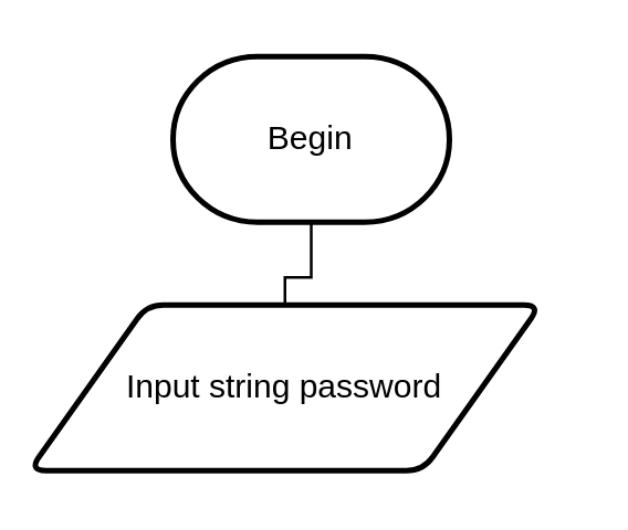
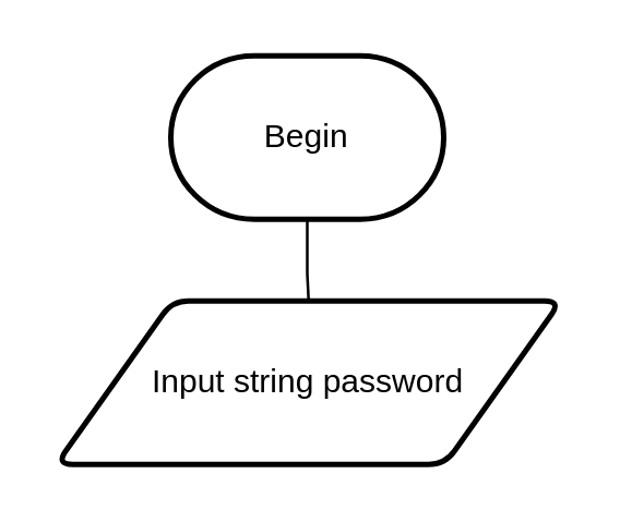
- <mxCell id="4" value="Input string password" style="shape=parallelogram;html=1;strokeWidth=2;perimeter=parallelogramPerimeter;whiteSpace=wrap;rounded=1;arcSize=12;size=0.23;" vertex="1" parent="1"><mxGeometry x="10" y="110" width="185" height="60" as="geometry" /></mxCell>
+ <mxCell id="4" value="Input string password" style="shape=parallelogram;html=1;strokeWidth=2;perimeter=parallelogramPerimeter;whiteSpace=wrap;rounded=1;arcSize=12;size=0.23;" vertex="1" parent="1"><mxGeometry x="20" y="110" width="185" height="60" as="geometry" /></mxCell>
